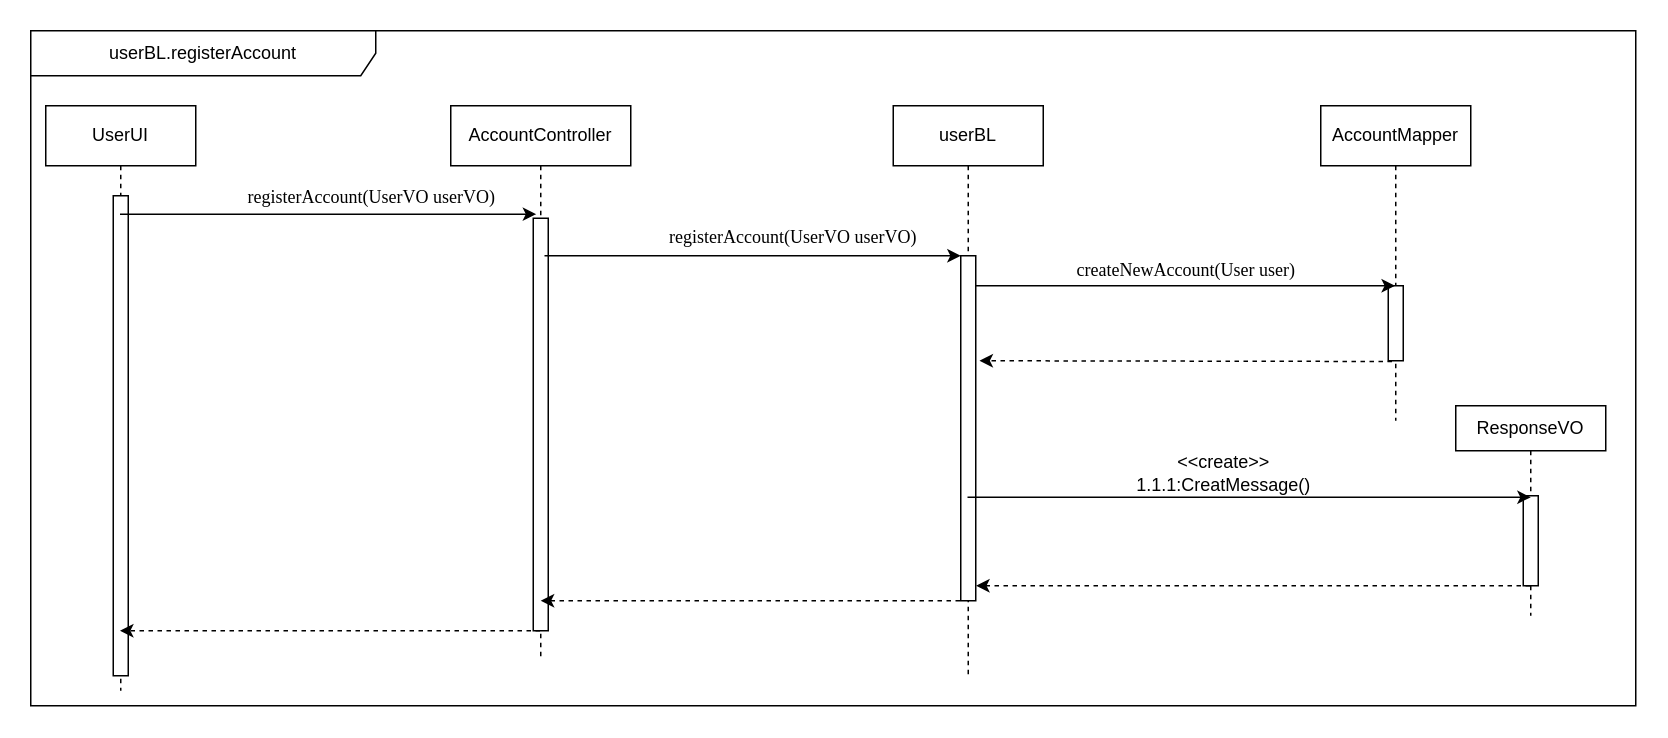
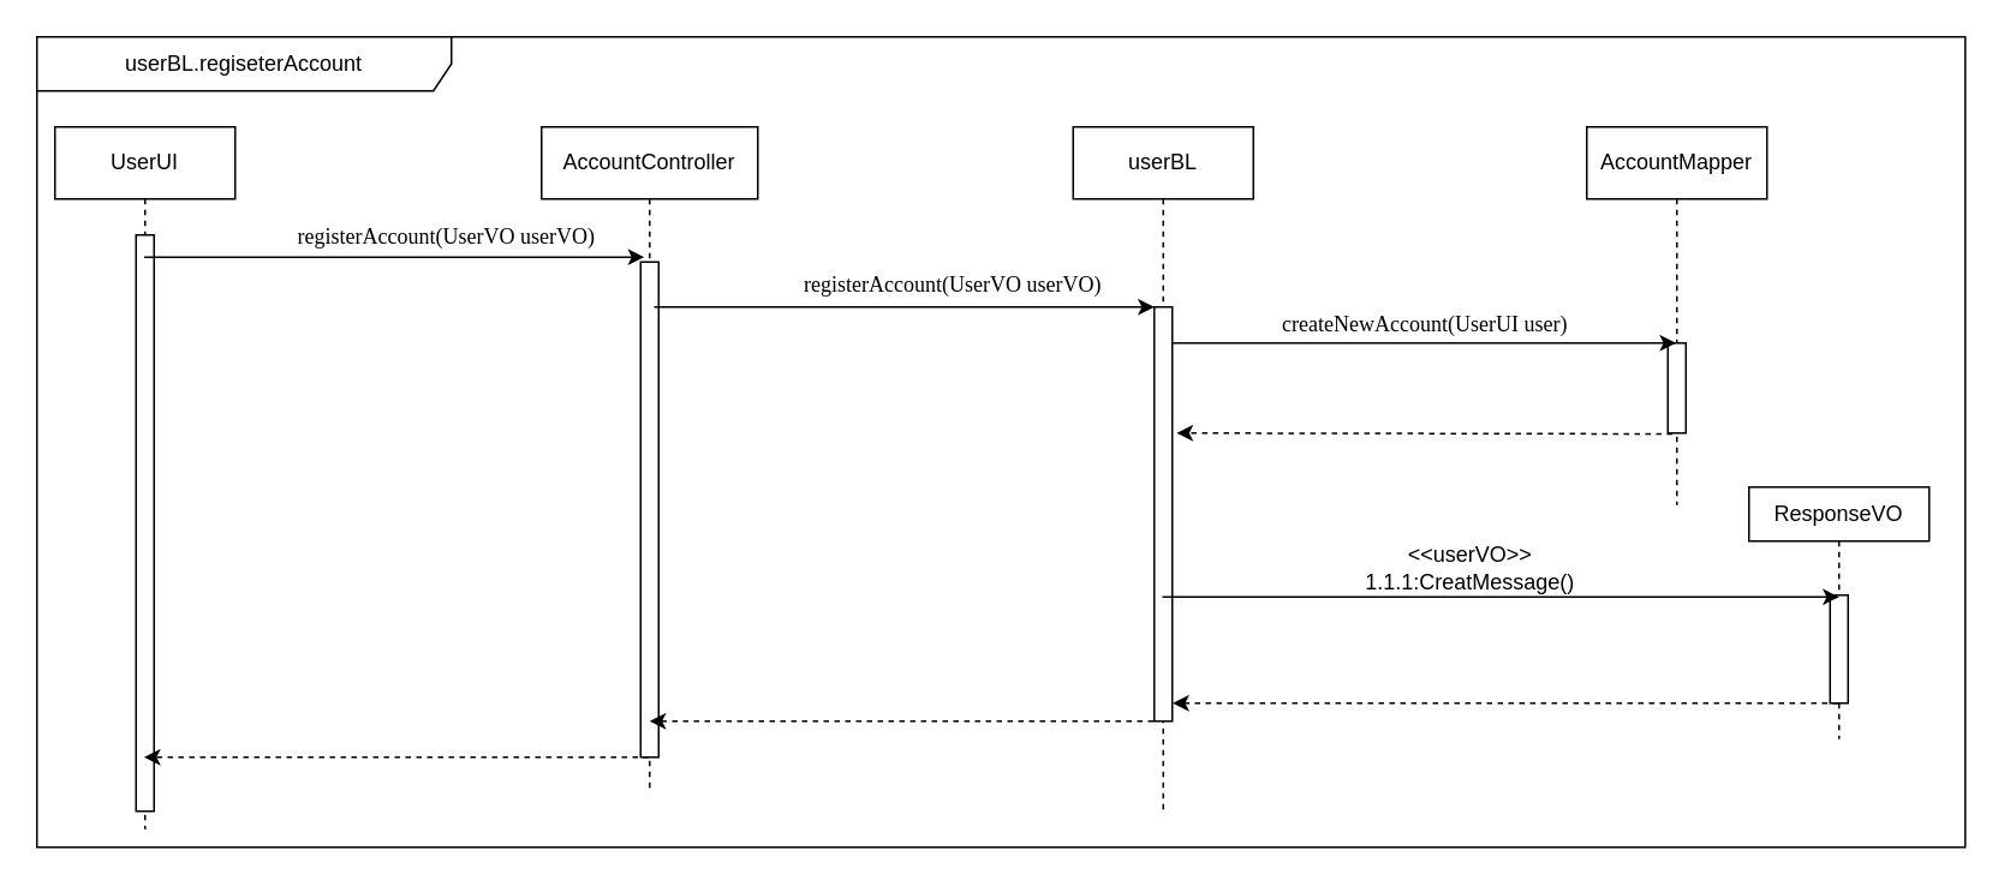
- <mxCell id="2" value="userBL.registerAccount" style="shape=umlFrame;whiteSpace=wrap;html=1;labelBackgroundColor=none;width=230;height=30;" parent="1" vertex="1"><mxGeometry x="20" y="20" width="1070" height="450" as="geometry" /></mxCell>
+ <mxCell id="2" value="userBL.regiseterAccount" style="shape=umlFrame;whiteSpace=wrap;html=1;labelBackgroundColor=none;width=230;height=30;" parent="1" vertex="1"><mxGeometry x="20" y="20" width="1070" height="450" as="geometry" /></mxCell>
- <mxCell id="18" value="&lt;pre style=&quot;background-color: rgb(255 , 255 , 255) ; font-family: &amp;#34;menlo&amp;#34; ; font-size: 9pt&quot;&gt;&lt;pre style=&quot;font-family: &amp;#34;menlo&amp;#34; ; font-size: 9pt&quot;&gt;createNewAccount(User user)&lt;/pre&gt;&lt;/pre&gt;" style="text;html=1;align=center;verticalAlign=middle;resizable=0;points=[];autosize=1;" parent="1" vertex="1"><mxGeometry x="685" y="160" width="210" height="40" as="geometry" /></mxCell>
+ <mxCell id="18" value="&lt;pre style=&quot;background-color: rgb(255 , 255 , 255) ; font-family: &amp;#34;menlo&amp;#34; ; font-size: 9pt&quot;&gt;&lt;pre style=&quot;font-family: &amp;#34;menlo&amp;#34; ; font-size: 9pt&quot;&gt;createNewAccount(UserUI user)&lt;/pre&gt;&lt;/pre&gt;" style="text;html=1;align=center;verticalAlign=middle;resizable=0;points=[];autosize=1;" parent="1" vertex="1"><mxGeometry x="685" y="160" width="210" height="40" as="geometry" /></mxCell>
- <mxCell id="23" value="&amp;lt;&amp;lt;create&amp;gt;&amp;gt;&lt;br&gt;1.1.1:CreatMessage()" style="text;html=1;align=center;verticalAlign=middle;resizable=0;points=[];autosize=1;" parent="1" vertex="1"><mxGeometry x="750" y="300" width="130" height="30" as="geometry" /></mxCell>
+ <mxCell id="23" value="&amp;lt;&amp;lt;userVO&amp;gt;&amp;gt;&lt;br&gt;1.1.1:CreatMessage()" style="text;html=1;align=center;verticalAlign=middle;resizable=0;points=[];autosize=1;" parent="1" vertex="1"><mxGeometry x="750" y="300" width="130" height="30" as="geometry" /></mxCell>
